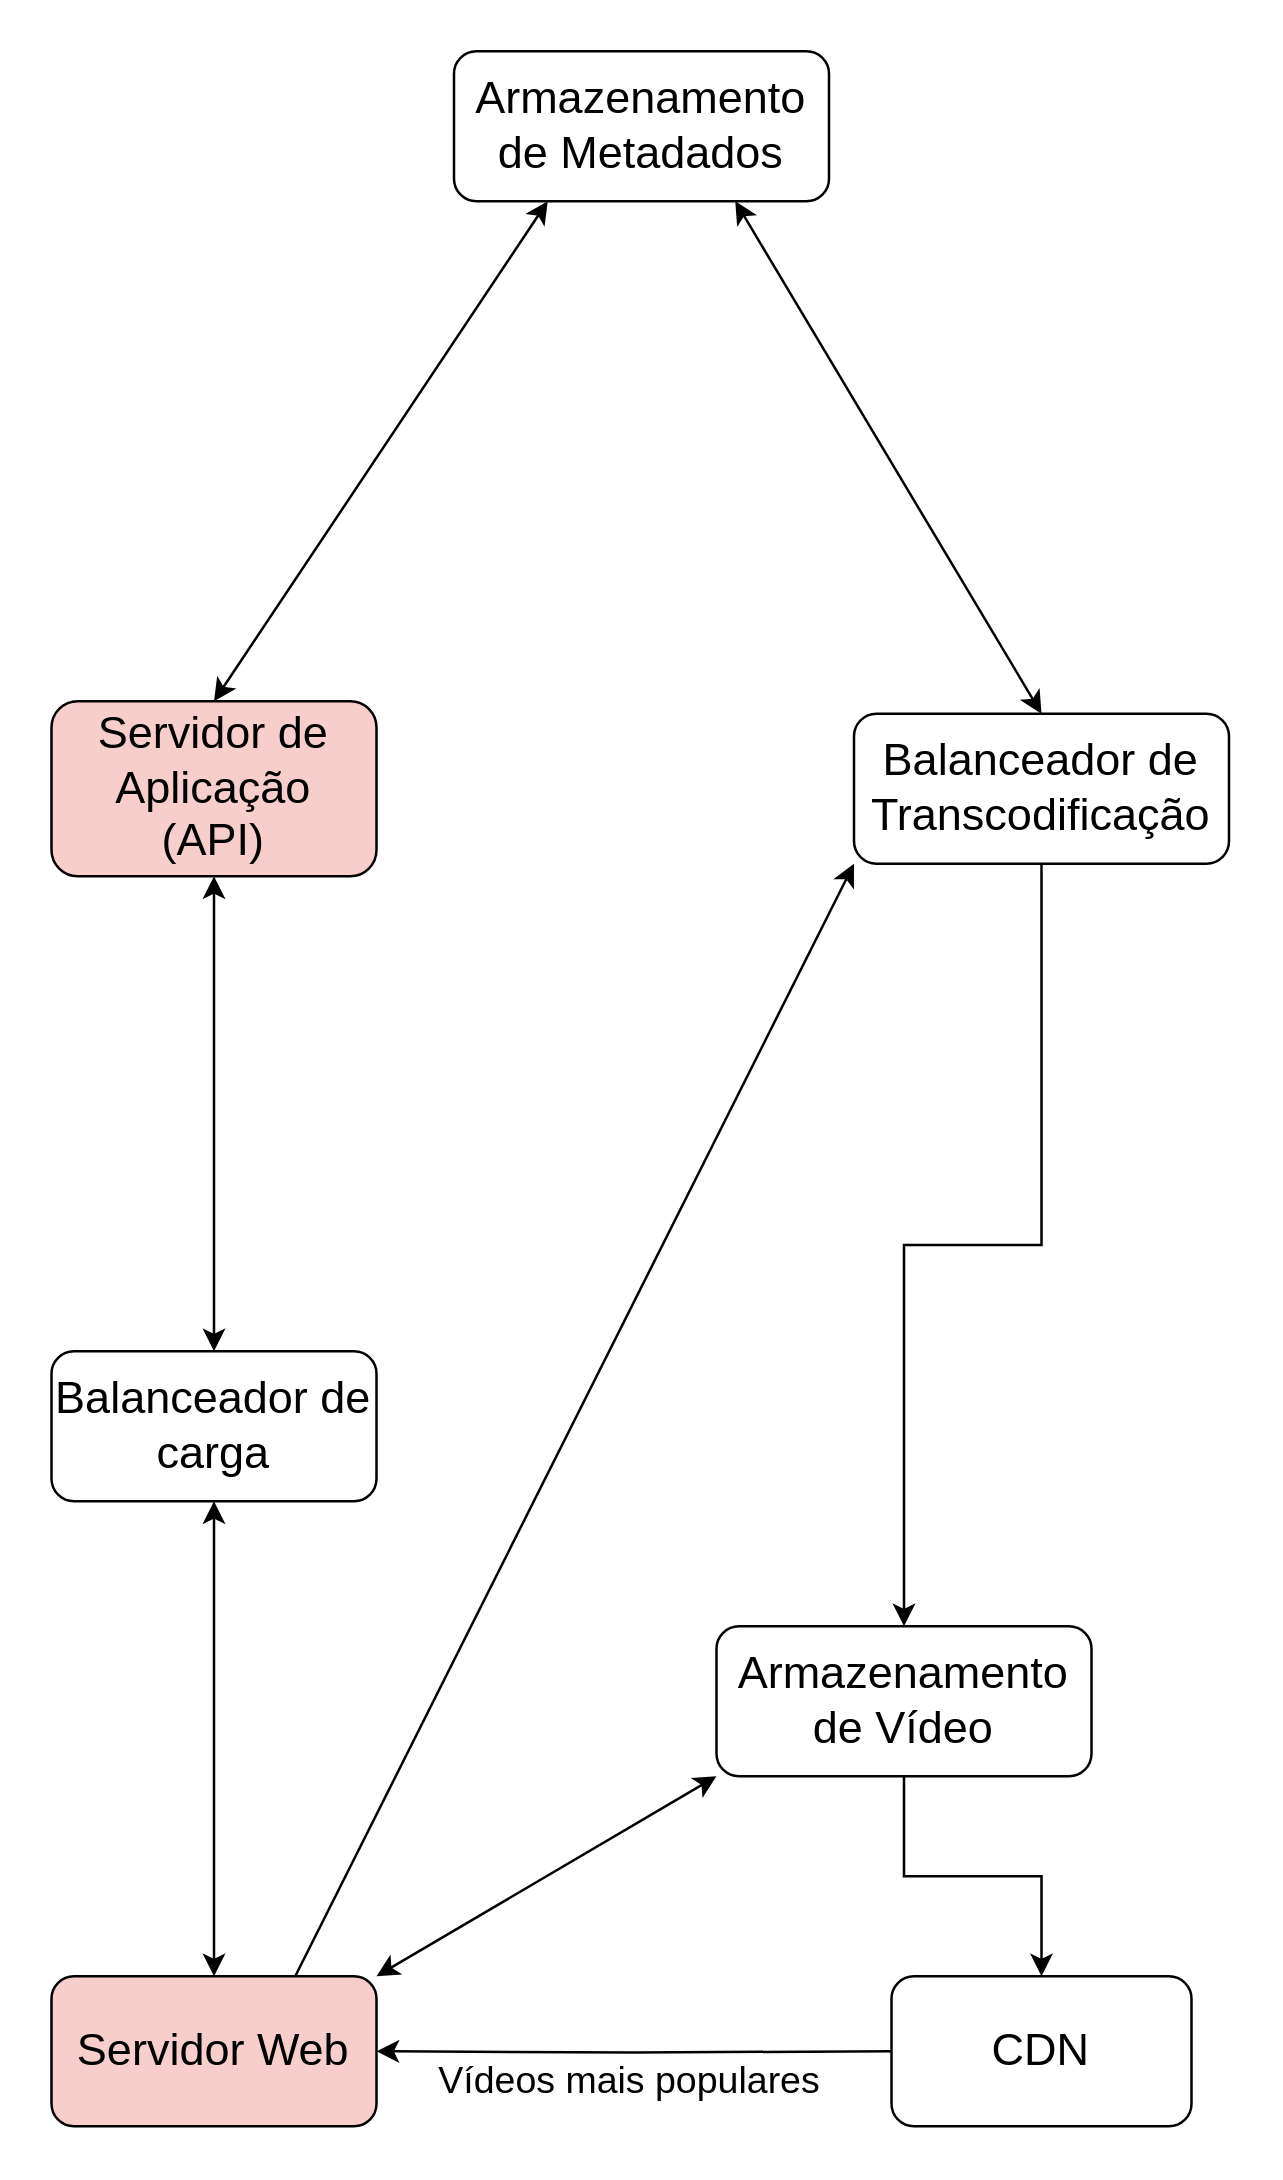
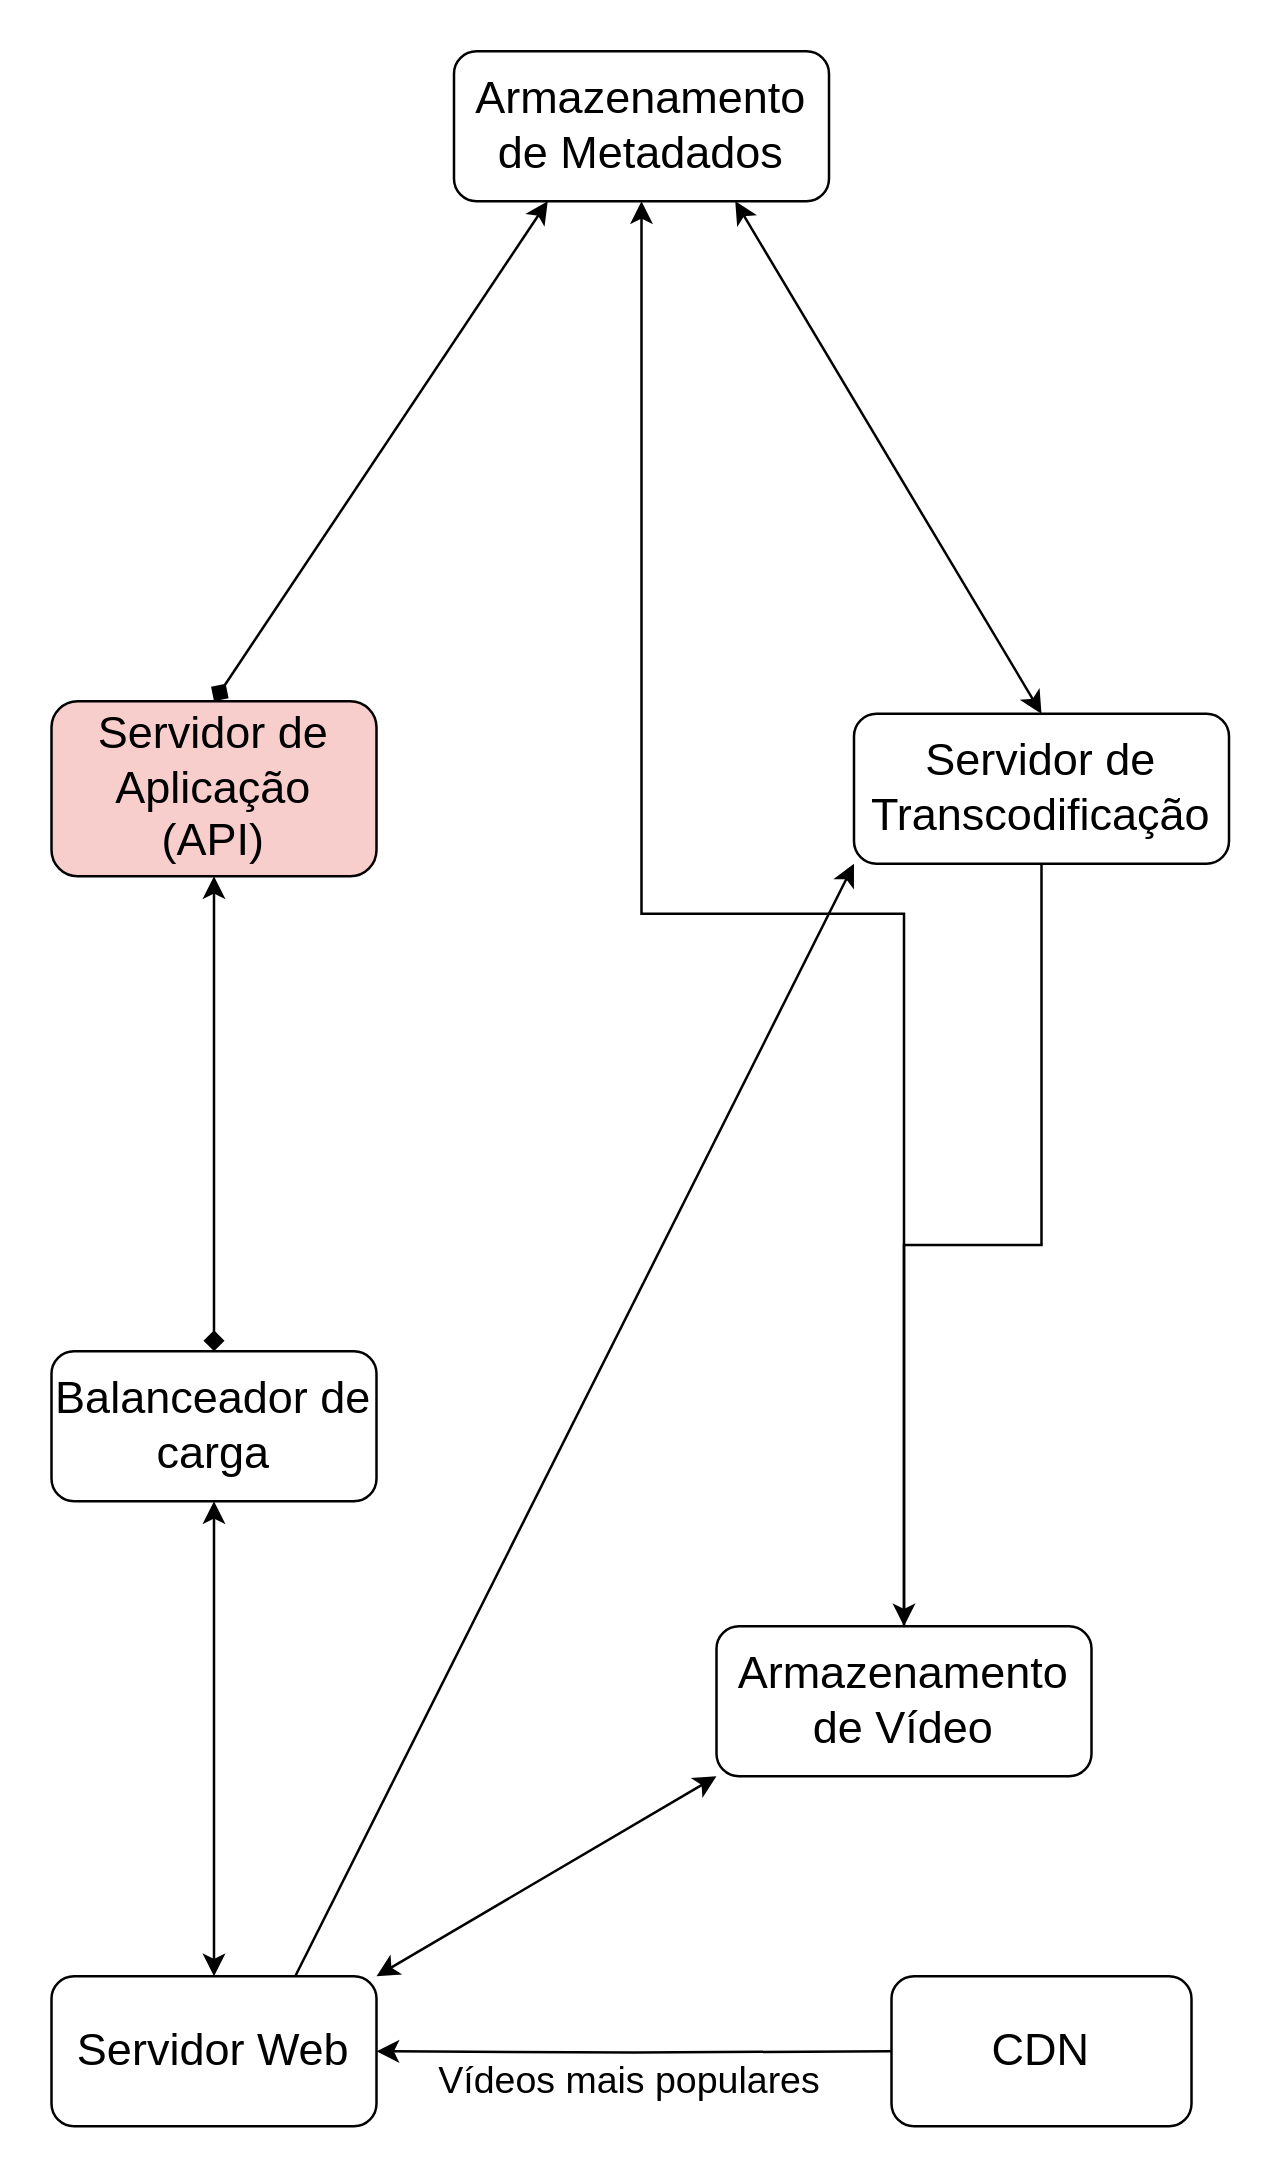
- <mxCell id="17" style="rounded=0;orthogonalLoop=1;jettySize=auto;html=1;exitX=0.25;exitY=1;exitDx=0;exitDy=0;entryX=0.5;entryY=0;entryDx=0;entryDy=0;startArrow=classic;startFill=1;" edge="1" parent="1" source="18" target="8"><mxGeometry relative="1" as="geometry" /></mxCell>
+ <mxCell id="17" style="rounded=0;orthogonalLoop=1;jettySize=auto;html=1;exitX=0.25;exitY=1;exitDx=0;exitDy=0;entryX=0.5;entryY=0;entryDx=0;entryDy=0;startArrow=classic;startFill=1;endArrow=diamond;" edge="1" parent="1" source="18" target="8"><mxGeometry relative="1" as="geometry" /></mxCell>
- <mxCell id="15" value="Balanceador de Transcodificação" style="rounded=1;whiteSpace=wrap;html=1;fontSize=18;" vertex="1" parent="1"><mxGeometry x="341" y="285" width="150" height="60" as="geometry" /></mxCell>
+ <mxCell id="15" value="Servidor de Transcodificação" style="rounded=1;whiteSpace=wrap;html=1;fontSize=18;" vertex="1" parent="1"><mxGeometry x="341" y="285" width="150" height="60" as="geometry" /></mxCell>
- <mxCell id="7" style="edgeStyle=orthogonalEdgeStyle;rounded=0;orthogonalLoop=1;jettySize=auto;html=1;entryX=0.5;entryY=0;entryDx=0;entryDy=0;startArrow=classic;startFill=1;" edge="1" parent="1" source="8" target="13"><mxGeometry relative="1" as="geometry" /></mxCell>
+ <mxCell id="7" style="edgeStyle=orthogonalEdgeStyle;rounded=0;orthogonalLoop=1;jettySize=auto;html=1;entryX=0.5;entryY=0;entryDx=0;entryDy=0;startArrow=classic;startFill=1;endArrow=diamond;" edge="1" parent="1" source="8" target="13"><mxGeometry relative="1" as="geometry" /></mxCell>
- <mxCell id="10" style="edgeStyle=orthogonalEdgeStyle;rounded=0;orthogonalLoop=1;jettySize=auto;html=1;" edge="1" parent="1" source="11" target="6"><mxGeometry relative="1" as="geometry" /></mxCell>
+ <mxCell id="10" style="edgeStyle=orthogonalEdgeStyle;rounded=0;orthogonalLoop=1;jettySize=auto;html=1;" edge="1" parent="1" source="11" target="18"><mxGeometry relative="1" as="geometry" /></mxCell>
- <mxCell id="3" value="Servidor Web" style="rounded=1;whiteSpace=wrap;html=1;fontSize=18;fillColor=#f8cecc;" vertex="1" parent="1"><mxGeometry x="20" y="790" width="130" height="60" as="geometry" /></mxCell>
+ <mxCell id="3" value="Servidor Web" style="rounded=1;whiteSpace=wrap;html=1;fontSize=18;" vertex="1" parent="1"><mxGeometry x="20" y="790" width="130" height="60" as="geometry" /></mxCell>
